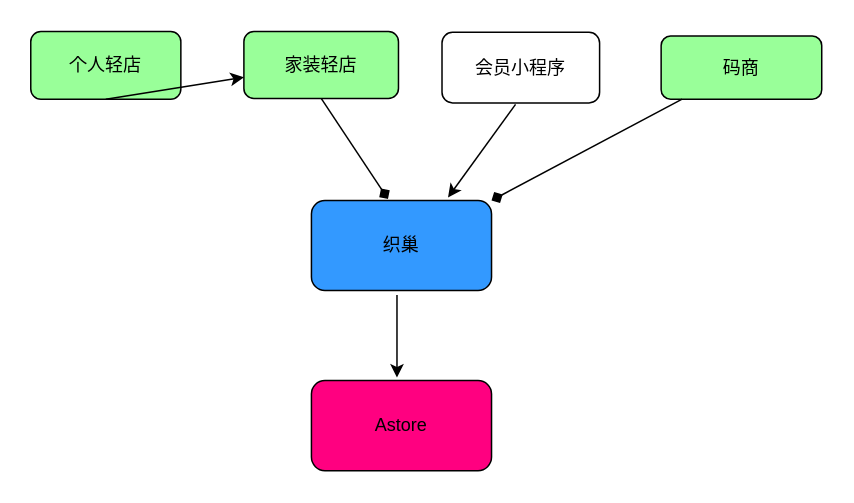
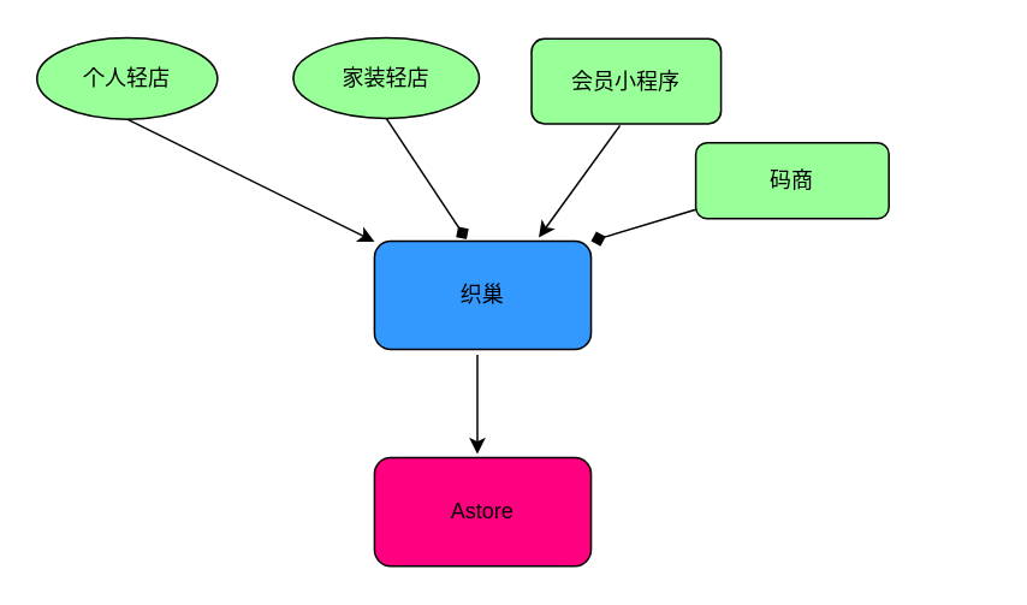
- <mxCell id="4" value="个人轻店" style="rounded=1;whiteSpace=wrap;html=1;fillColor=#99FF99;" vertex="1" parent="1"><mxGeometry x="20" y="20.5" width="100" height="45" as="geometry" /></mxCell>
+ <mxCell id="4" value="个人轻店" style="ellipse;whiteSpace=wrap;html=1;fillColor=#99FF99;" vertex="1" parent="1"><mxGeometry x="20" y="20.5" width="100" height="45" as="geometry" /></mxCell>
- <mxCell id="6" value="家装轻店" style="rounded=1;whiteSpace=wrap;html=1;fillColor=#99FF99;" vertex="1" parent="1"><mxGeometry x="162" y="20.5" width="103" height="44.5" as="geometry" /></mxCell>
+ <mxCell id="6" value="家装轻店" style="ellipse;whiteSpace=wrap;html=1;fillColor=#99FF99;" vertex="1" parent="1"><mxGeometry x="162" y="20.5" width="103" height="44.5" as="geometry" /></mxCell>
- <mxCell id="5" value="会员小程序" style="rounded=1;whiteSpace=wrap;html=1;fillColor=#ffffff;" vertex="1" parent="1"><mxGeometry x="294" y="21" width="105" height="47" as="geometry" /></mxCell>
+ <mxCell id="5" value="会员小程序" style="rounded=1;whiteSpace=wrap;html=1;fillColor=#99FF99;" vertex="1" parent="1"><mxGeometry x="294" y="21" width="105" height="47" as="geometry" /></mxCell>
- <mxCell id="7" value="码商" style="rounded=1;whiteSpace=wrap;html=1;fillColor=#99FF99;" vertex="1" parent="1"><mxGeometry x="440" y="23.5" width="107" height="42" as="geometry" /></mxCell>
+ <mxCell id="7" value="码商" style="rounded=1;whiteSpace=wrap;html=1;fillColor=#99FF99;" vertex="1" parent="1"><mxGeometry x="385" y="78.5" width="107" height="42" as="geometry" /></mxCell>
- <mxCell id="8" value="" style="endArrow=classic;html=1;exitX=0.5;exitY=1;exitDx=0;exitDy=0;" edge="1" parent="1" source="4" target="6"><mxGeometry width="50" height="50" relative="1" as="geometry"><mxPoint x="256" y="220" as="sourcePoint" /><mxPoint x="263" y="123" as="targetPoint" /></mxGeometry></mxCell>
+ <mxCell id="8" value="" style="endArrow=classic;html=1;exitX=0.5;exitY=1;exitDx=0;exitDy=0;" edge="1" parent="1" source="4" target="3"><mxGeometry width="50" height="50" relative="1" as="geometry"><mxPoint x="256" y="220" as="sourcePoint" /><mxPoint x="263" y="123" as="targetPoint" /></mxGeometry></mxCell>
